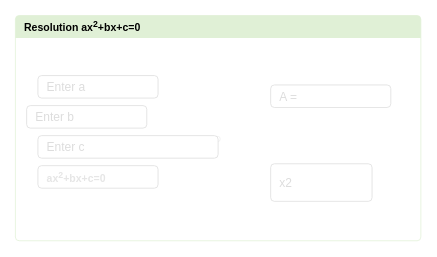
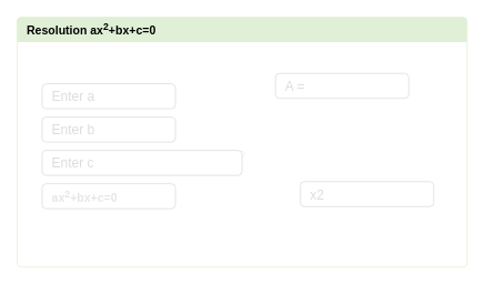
- <mxCell id="8" value="A =&amp;nbsp;" style="html=1;shadow=0;dashed=0;shape=mxgraph.bootstrap.rrect;rSize=5;strokeColor=#dddddd;align=left;spacingLeft=10;fontSize=16;fontColor=#dddddd;whiteSpace=wrap;" parent="2" vertex="1"><mxGeometry x="340" y="92.5" width="160" height="30" as="geometry" /></mxCell>
+ <mxCell id="8" value="A =&amp;nbsp;" style="html=1;shadow=0;dashed=0;shape=mxgraph.bootstrap.rrect;rSize=5;strokeColor=#dddddd;align=left;spacingLeft=10;fontSize=16;fontColor=#dddddd;whiteSpace=wrap;" parent="2" vertex="1"><mxGeometry x="310" y="67.5" width="160" height="30" as="geometry" /></mxCell>
- <mxCell id="5" value="Enter b" style="html=1;shadow=0;dashed=0;shape=mxgraph.bootstrap.rrect;rSize=5;strokeColor=#dddddd;align=left;spacingLeft=10;fontSize=16;fontColor=#dddddd;whiteSpace=wrap;" parent="2" vertex="1"><mxGeometry x="15" y="120" width="160" height="30" as="geometry" /></mxCell>
+ <mxCell id="5" value="Enter b" style="html=1;shadow=0;dashed=0;shape=mxgraph.bootstrap.rrect;rSize=5;strokeColor=#dddddd;align=left;spacingLeft=10;fontSize=16;fontColor=#dddddd;whiteSpace=wrap;" parent="2" vertex="1"><mxGeometry x="30" y="120" width="160" height="30" as="geometry" /></mxCell>
- <mxCell id="9" value="x2" style="html=1;shadow=0;dashed=0;shape=mxgraph.bootstrap.rrect;rSize=5;strokeColor=#dddddd;align=left;spacingLeft=10;fontSize=16;fontColor=#dddddd;whiteSpace=wrap;" parent="2" vertex="1"><mxGeometry x="340" y="197.5" width="135" height="50" as="geometry" /></mxCell>
+ <mxCell id="9" value="x2" style="html=1;shadow=0;dashed=0;shape=mxgraph.bootstrap.rrect;rSize=5;strokeColor=#dddddd;align=left;spacingLeft=10;fontSize=16;fontColor=#dddddd;whiteSpace=wrap;" parent="2" vertex="1"><mxGeometry x="340" y="197.5" width="160" height="30" as="geometry" /></mxCell>
